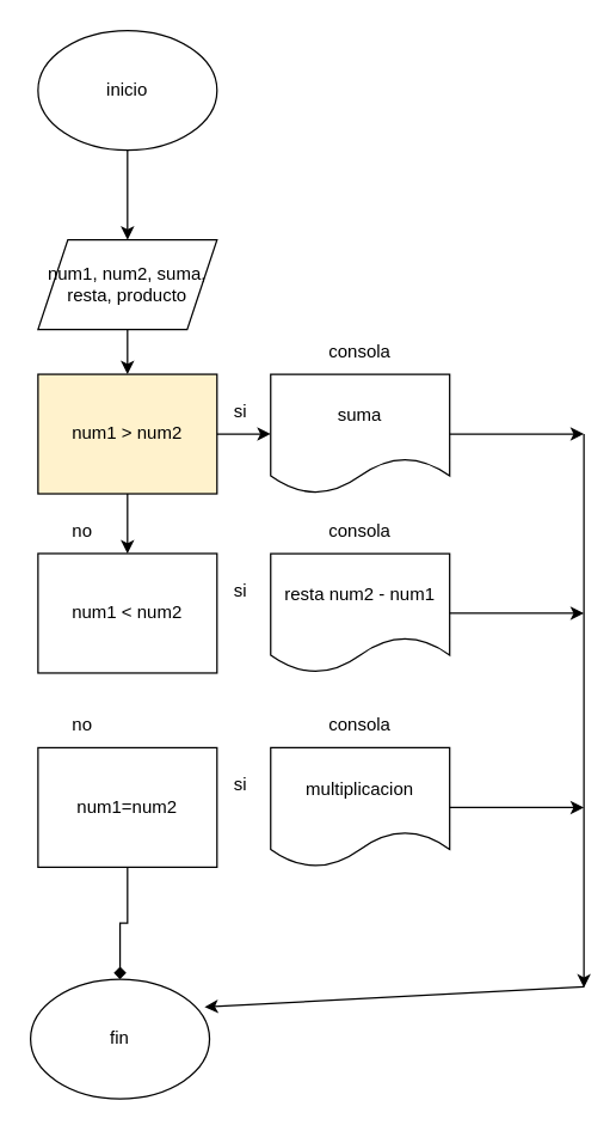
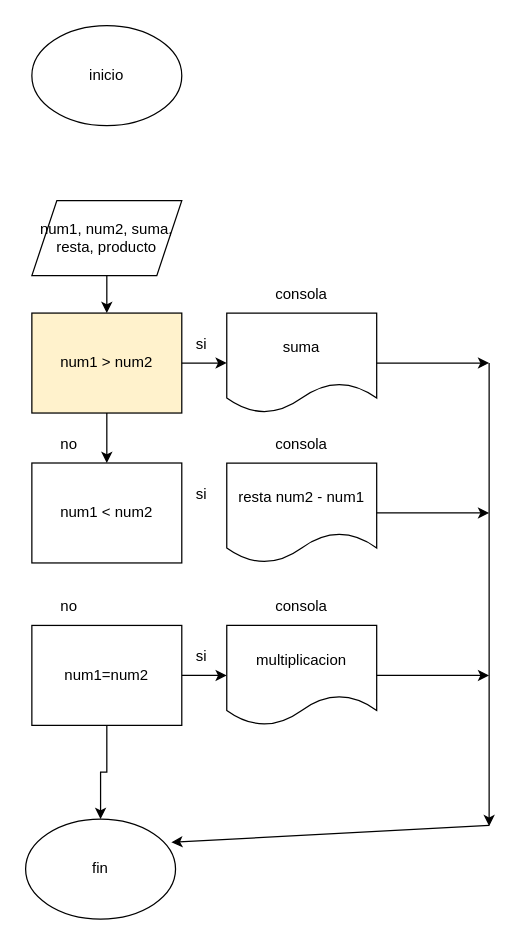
- <mxCell id="4" value="" style="endArrow=classic;html=1;rounded=0;exitX=0.5;exitY=1;exitDx=0;exitDy=0;entryX=0.5;entryY=0;entryDx=0;entryDy=0;" edge="1" parent="1" source="2" target="11"><mxGeometry width="50" height="50" relative="1" as="geometry"><mxPoint x="51" y="270" as="sourcePoint" /><mxPoint x="85" y="150" as="targetPoint" /></mxGeometry></mxCell>
+ <mxCell id="16" value="" style="edgeStyle=orthogonalEdgeStyle;rounded=0;orthogonalLoop=1;jettySize=auto;html=1;" edge="1" parent="1" source="18" target="19"><mxGeometry relative="1" as="geometry" /></mxCell>
- <mxCell id="17" value="" style="edgeStyle=orthogonalEdgeStyle;rounded=0;orthogonalLoop=1;jettySize=auto;html=1;endArrow=diamond;" edge="1" parent="1" source="18" target="3"><mxGeometry relative="1" as="geometry" /></mxCell>
+ <mxCell id="17" value="" style="edgeStyle=orthogonalEdgeStyle;rounded=0;orthogonalLoop=1;jettySize=auto;html=1;" edge="1" parent="1" source="18" target="3"><mxGeometry relative="1" as="geometry" /></mxCell>
